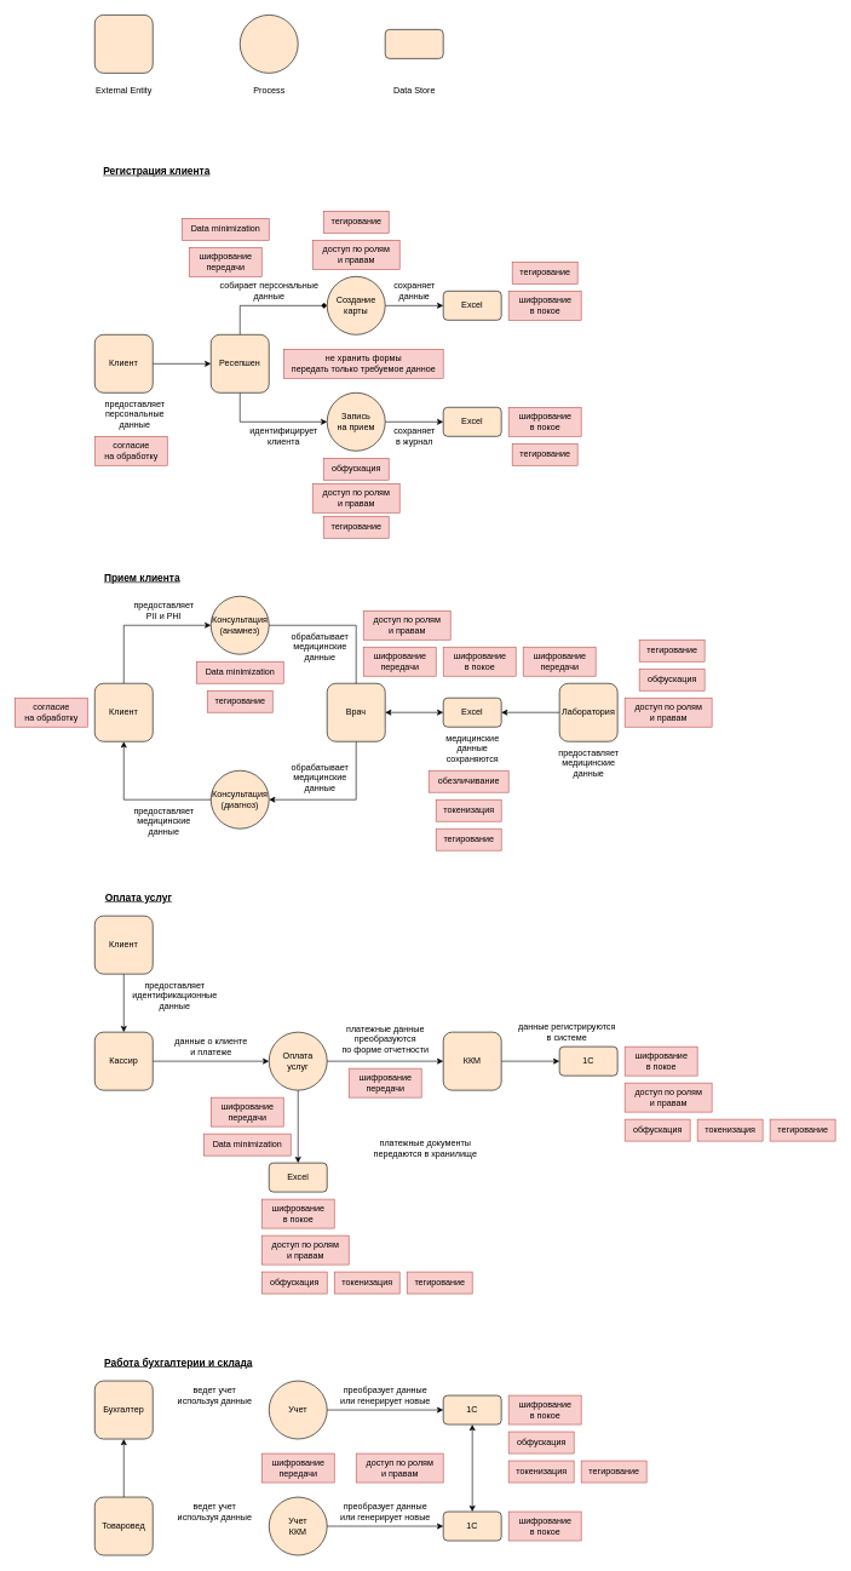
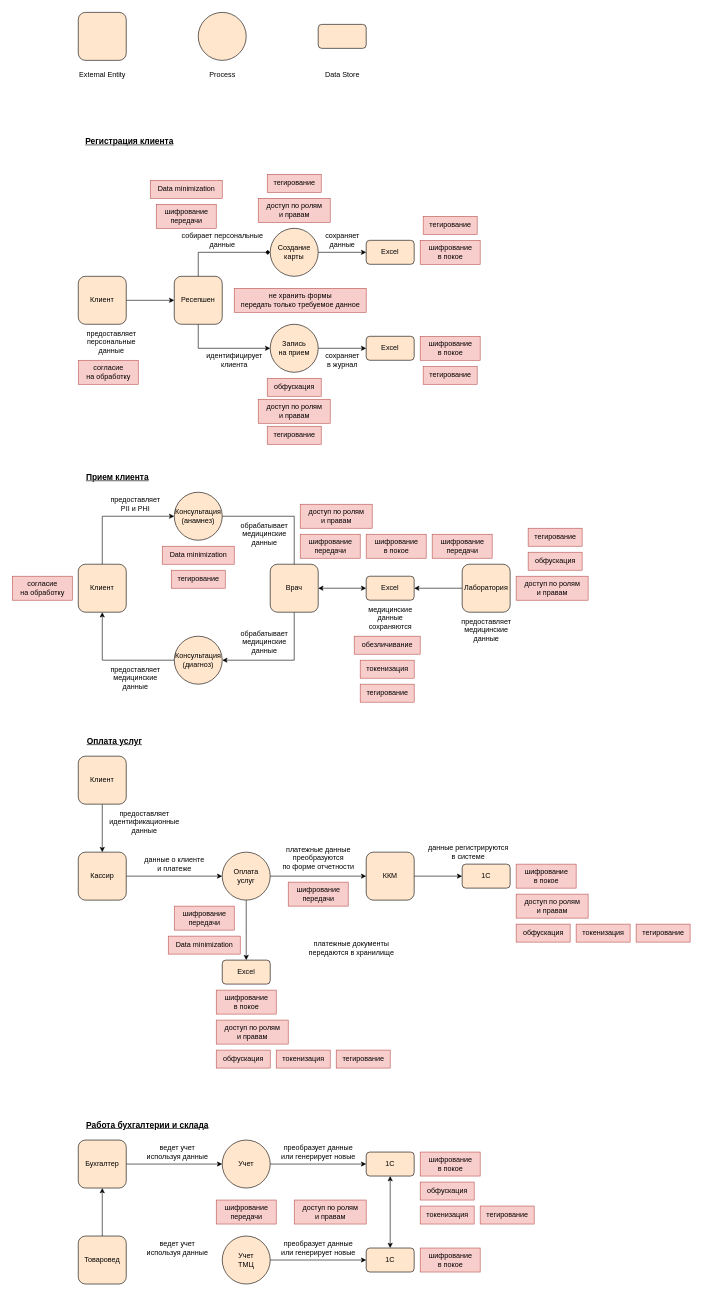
+ <mxCell id="20" style="edgeStyle=orthogonalEdgeStyle;rounded=0;orthogonalLoop=1;jettySize=auto;html=1;" parent="1" source="21" target="27" edge="1"><mxGeometry relative="1" as="geometry" /></mxCell>
- <mxCell id="36" value="Учет&lt;div&gt;ККМ&lt;/div&gt;" style="ellipse;whiteSpace=wrap;html=1;aspect=fixed;fillColor=#ffe6cc;strokeColor=#000000;" parent="1" vertex="1"><mxGeometry x="370" y="2060" width="80" height="80" as="geometry" /></mxCell>
+ <mxCell id="36" value="Учет&lt;div&gt;ТМЦ&lt;/div&gt;" style="ellipse;whiteSpace=wrap;html=1;aspect=fixed;fillColor=#ffe6cc;strokeColor=#000000;" parent="1" vertex="1"><mxGeometry x="370" y="2060" width="80" height="80" as="geometry" /></mxCell>
